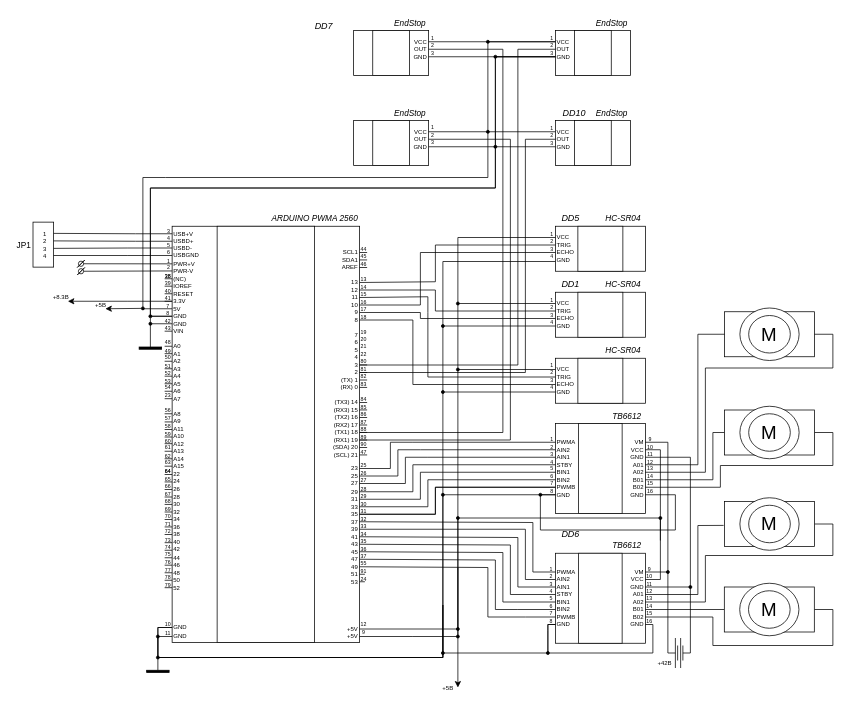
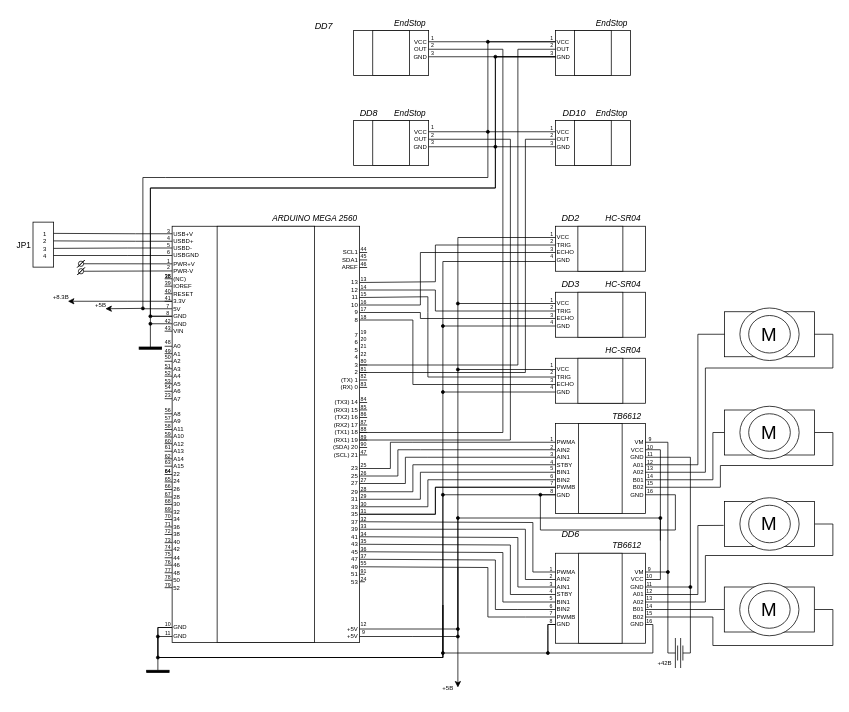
+ <mxCell id="326" value="&lt;font style=&quot;font-size: 12px;&quot;&gt;&lt;i style=&quot;font-size: 12px;&quot;&gt;DD8&lt;/i&gt;&lt;/font&gt;" style="text;html=1;align=center;verticalAlign=middle;resizable=0;points=[];autosize=1;strokeColor=none;fillColor=none;fontSize=12;strokeWidth=1;" parent="1" vertex="1"><mxGeometry x="471" y="140" width="40" height="20" as="geometry" /></mxCell>
- <mxCell id="4" value="ARDUINO PWMA 2560" style="text;html=1;strokeColor=none;fillColor=none;align=center;verticalAlign=middle;whiteSpace=wrap;rounded=0;fontSize=11;fontStyle=2;labelBackgroundColor=none;" parent="1" vertex="1"><mxGeometry x="351.5" y="276" width="135" height="30" as="geometry" /></mxCell>
+ <mxCell id="4" value="ARDUINO MEGA 2560" style="text;html=1;strokeColor=none;fillColor=none;align=center;verticalAlign=middle;whiteSpace=wrap;rounded=0;fontSize=11;fontStyle=2;labelBackgroundColor=none;" parent="1" vertex="1"><mxGeometry x="351.5" y="276" width="135" height="30" as="geometry" /></mxCell>
- <mxCell id="321" value="&lt;font style=&quot;font-size: 12px;&quot;&gt;&lt;i style=&quot;font-size: 12px;&quot;&gt;DD5&lt;/i&gt;&lt;/font&gt;" style="text;html=1;align=center;verticalAlign=middle;resizable=0;points=[];autosize=1;strokeColor=none;fillColor=none;fontSize=12;strokeWidth=1;" parent="1" vertex="1"><mxGeometry x="740" y="281" width="40" height="20" as="geometry" /></mxCell>
+ <mxCell id="321" value="&lt;font style=&quot;font-size: 12px;&quot;&gt;&lt;i style=&quot;font-size: 12px;&quot;&gt;DD2&lt;/i&gt;&lt;/font&gt;" style="text;html=1;align=center;verticalAlign=middle;resizable=0;points=[];autosize=1;strokeColor=none;fillColor=none;fontSize=12;strokeWidth=1;" parent="1" vertex="1"><mxGeometry x="740" y="281" width="40" height="20" as="geometry" /></mxCell>
- <mxCell id="322" value="&lt;font style=&quot;font-size: 12px;&quot;&gt;&lt;i style=&quot;font-size: 12px;&quot;&gt;DD1&lt;/i&gt;&lt;/font&gt;" style="text;html=1;align=center;verticalAlign=middle;resizable=0;points=[];autosize=1;strokeColor=none;fillColor=none;fontSize=12;strokeWidth=1;" parent="1" vertex="1"><mxGeometry x="740" y="369" width="40" height="20" as="geometry" /></mxCell>
+ <mxCell id="322" value="&lt;font style=&quot;font-size: 12px;&quot;&gt;&lt;i style=&quot;font-size: 12px;&quot;&gt;DD3&lt;/i&gt;&lt;/font&gt;" style="text;html=1;align=center;verticalAlign=middle;resizable=0;points=[];autosize=1;strokeColor=none;fillColor=none;fontSize=12;strokeWidth=1;" parent="1" vertex="1"><mxGeometry x="740" y="369" width="40" height="20" as="geometry" /></mxCell>
